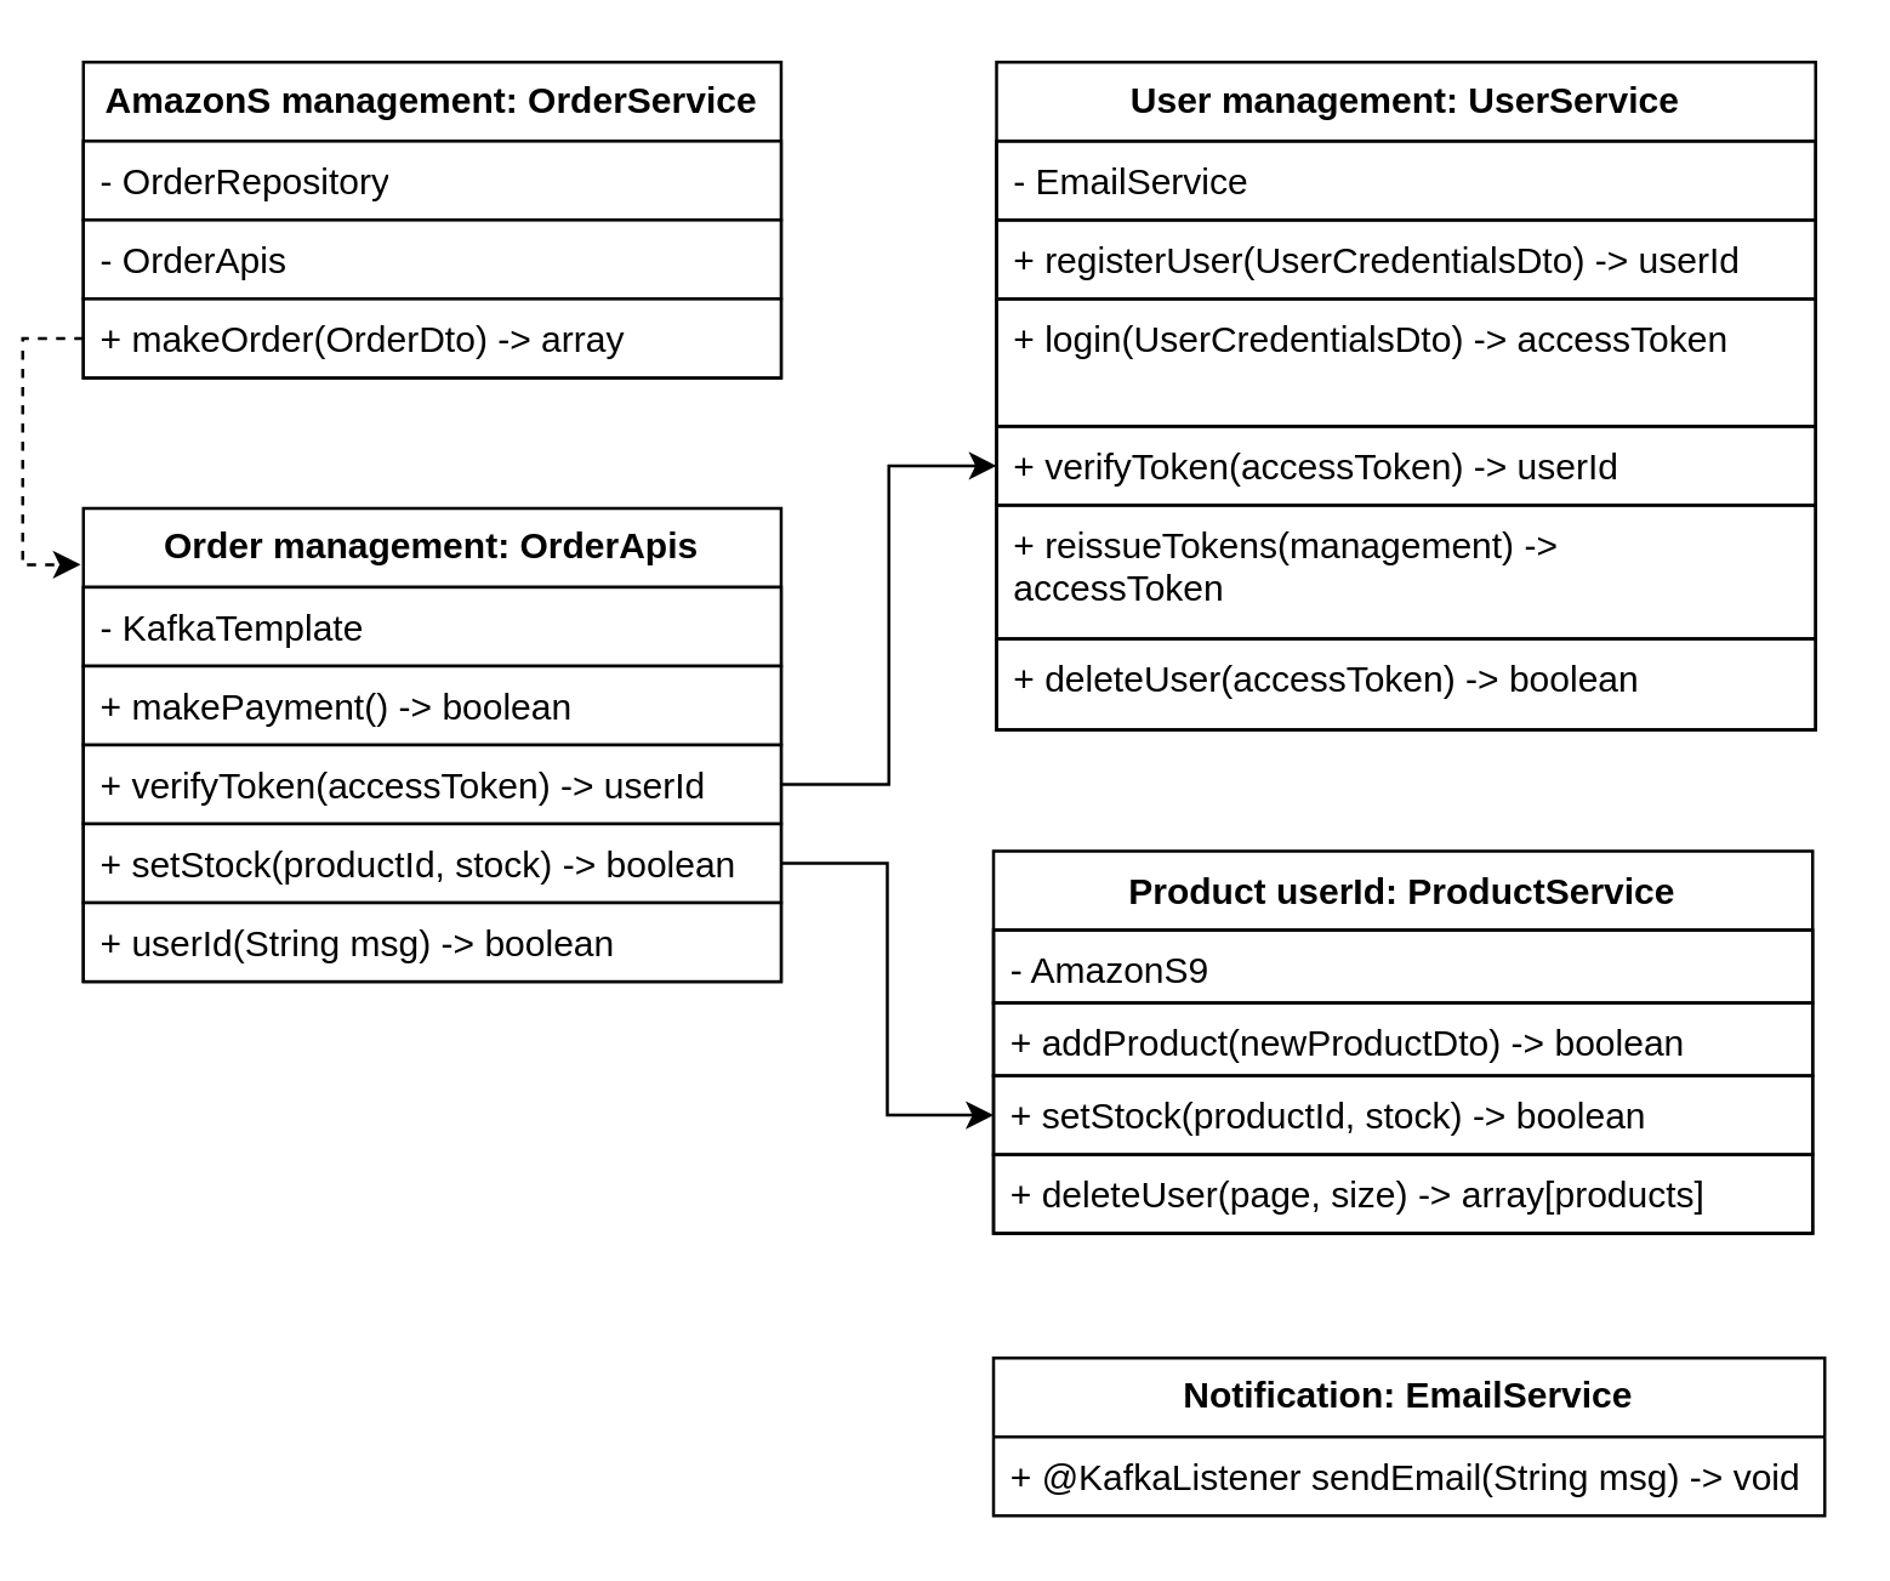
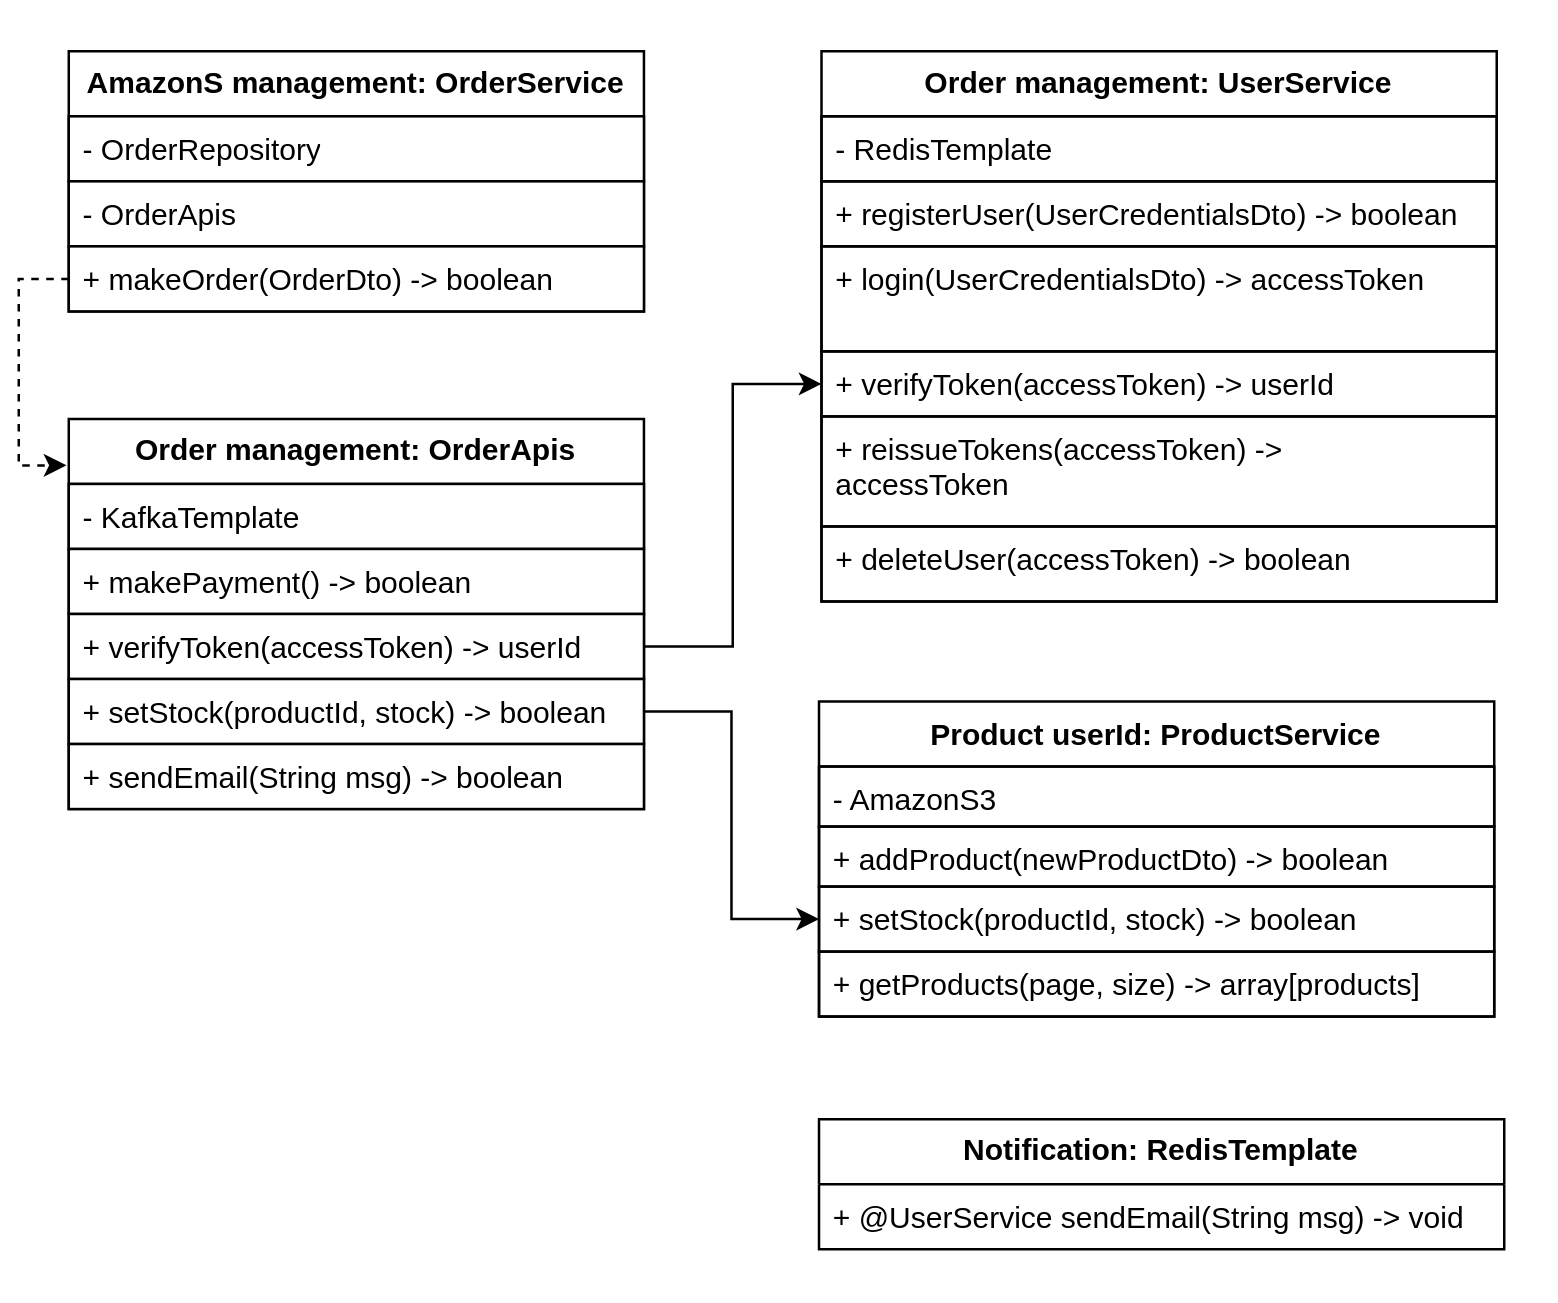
- <mxCell id="6" value="&lt;b&gt;User management: UserService&lt;/b&gt;" style="swimlane;fontStyle=0;childLayout=stackLayout;horizontal=1;startSize=26;fillColor=none;horizontalStack=0;resizeParent=1;resizeParentMax=0;resizeLast=0;collapsible=1;marginBottom=0;whiteSpace=wrap;html=1;" parent="1" vertex="1"><mxGeometry x="321" y="20" width="270" height="220" as="geometry"><mxRectangle x="20" y="170" width="140" height="30" as="alternateBounds" /></mxGeometry></mxCell>
+ <mxCell id="6" value="&lt;b&gt;Order management: UserService&lt;/b&gt;" style="swimlane;fontStyle=0;childLayout=stackLayout;horizontal=1;startSize=26;fillColor=none;horizontalStack=0;resizeParent=1;resizeParentMax=0;resizeLast=0;collapsible=1;marginBottom=0;whiteSpace=wrap;html=1;" parent="1" vertex="1"><mxGeometry x="321" y="20" width="270" height="220" as="geometry"><mxRectangle x="20" y="170" width="140" height="30" as="alternateBounds" /></mxGeometry></mxCell>
- <mxCell id="7" value="- EmailService" style="text;strokeColor=default;fillColor=none;align=left;verticalAlign=top;spacingLeft=4;spacingRight=4;overflow=hidden;rotatable=0;points=[[0,0.5],[1,0.5]];portConstraint=eastwest;whiteSpace=wrap;html=1;" vertex="1" parent="6"><mxGeometry y="26" width="270" height="26" as="geometry" /></mxCell>
+ <mxCell id="7" value="- RedisTemplate" style="text;strokeColor=default;fillColor=none;align=left;verticalAlign=top;spacingLeft=4;spacingRight=4;overflow=hidden;rotatable=0;points=[[0,0.5],[1,0.5]];portConstraint=eastwest;whiteSpace=wrap;html=1;" vertex="1" parent="6"><mxGeometry y="26" width="270" height="26" as="geometry" /></mxCell>
- <mxCell id="8" value="+ registerUser(UserCredentialsDto) -&amp;gt; userId" style="text;strokeColor=default;fillColor=none;align=left;verticalAlign=top;spacingLeft=4;spacingRight=4;overflow=hidden;rotatable=0;points=[[0,0.5],[1,0.5]];portConstraint=eastwest;whiteSpace=wrap;html=1;" parent="6" vertex="1"><mxGeometry y="52" width="270" height="26" as="geometry" /></mxCell>
+ <mxCell id="8" value="+ registerUser(UserCredentialsDto) -&amp;gt; boolean" style="text;strokeColor=default;fillColor=none;align=left;verticalAlign=top;spacingLeft=4;spacingRight=4;overflow=hidden;rotatable=0;points=[[0,0.5],[1,0.5]];portConstraint=eastwest;whiteSpace=wrap;html=1;" parent="6" vertex="1"><mxGeometry y="52" width="270" height="26" as="geometry" /></mxCell>
- <mxCell id="5" value="+ makeOrder(OrderDto) -&amp;gt; array" style="text;strokeColor=default;fillColor=default;align=left;verticalAlign=top;spacingLeft=4;spacingRight=4;overflow=hidden;rotatable=0;points=[[0,0.5],[1,0.5]];portConstraint=eastwest;whiteSpace=wrap;html=1;" parent="2" vertex="1"><mxGeometry y="78" width="230" height="26" as="geometry" /></mxCell>
+ <mxCell id="5" value="+ makeOrder(OrderDto) -&amp;gt; boolean" style="text;strokeColor=default;fillColor=default;align=left;verticalAlign=top;spacingLeft=4;spacingRight=4;overflow=hidden;rotatable=0;points=[[0,0.5],[1,0.5]];portConstraint=eastwest;whiteSpace=wrap;html=1;" parent="2" vertex="1"><mxGeometry y="78" width="230" height="26" as="geometry" /></mxCell>
- <mxCell id="11" value="&lt;p style=&quot;margin-top: 0pt; margin-bottom: 0pt; margin-left: 0in; direction: ltr; unicode-bidi: embed; word-break: normal;&quot;&gt;+ reissueTokens(management) -&amp;gt;&amp;nbsp;&lt;br&gt;&lt;/p&gt;accessToken" style="text;strokeColor=default;fillColor=none;align=left;verticalAlign=top;spacingLeft=4;spacingRight=4;overflow=hidden;rotatable=0;points=[[0,0.5],[1,0.5]];portConstraint=eastwest;whiteSpace=wrap;html=1;" parent="6" vertex="1"><mxGeometry y="146" width="270" height="44" as="geometry" /></mxCell>
+ <mxCell id="11" value="&lt;p style=&quot;margin-top: 0pt; margin-bottom: 0pt; margin-left: 0in; direction: ltr; unicode-bidi: embed; word-break: normal;&quot;&gt;+ reissueTokens(accessToken) -&amp;gt;&amp;nbsp;&lt;br&gt;&lt;/p&gt;accessToken" style="text;strokeColor=default;fillColor=none;align=left;verticalAlign=top;spacingLeft=4;spacingRight=4;overflow=hidden;rotatable=0;points=[[0,0.5],[1,0.5]];portConstraint=eastwest;whiteSpace=wrap;html=1;" parent="6" vertex="1"><mxGeometry y="146" width="270" height="44" as="geometry" /></mxCell>
- <mxCell id="25" value="+ userId(String msg) -&amp;gt; boolean" style="text;strokeColor=default;fillColor=default;align=left;verticalAlign=top;spacingLeft=4;spacingRight=4;overflow=hidden;rotatable=0;points=[[0,0.5],[1,0.5]];portConstraint=eastwest;whiteSpace=wrap;html=1;" parent="20" vertex="1"><mxGeometry y="130" width="230" height="26" as="geometry" /></mxCell>
+ <mxCell id="25" value="+ sendEmail(String msg) -&amp;gt; boolean" style="text;strokeColor=default;fillColor=default;align=left;verticalAlign=top;spacingLeft=4;spacingRight=4;overflow=hidden;rotatable=0;points=[[0,0.5],[1,0.5]];portConstraint=eastwest;whiteSpace=wrap;html=1;" parent="20" vertex="1"><mxGeometry y="130" width="230" height="26" as="geometry" /></mxCell>
- <mxCell id="14" value="- AmazonS9" style="text;strokeColor=default;fillColor=none;align=left;verticalAlign=top;spacingLeft=4;spacingRight=4;overflow=hidden;rotatable=0;points=[[0,0.5],[1,0.5]];portConstraint=eastwest;whiteSpace=wrap;html=1;" vertex="1" parent="13"><mxGeometry y="26" width="270" height="24" as="geometry" /></mxCell>
+ <mxCell id="14" value="- AmazonS3" style="text;strokeColor=default;fillColor=none;align=left;verticalAlign=top;spacingLeft=4;spacingRight=4;overflow=hidden;rotatable=0;points=[[0,0.5],[1,0.5]];portConstraint=eastwest;whiteSpace=wrap;html=1;" vertex="1" parent="13"><mxGeometry y="26" width="270" height="24" as="geometry" /></mxCell>
- <mxCell id="17" value="&lt;p style=&quot;margin-top: 0pt; margin-bottom: 0pt; margin-left: 0in; direction: ltr; unicode-bidi: embed; word-break: normal;&quot;&gt;+ deleteUser(page, size) -&amp;gt; array[products]&lt;br&gt;&lt;/p&gt;" style="text;strokeColor=default;fillColor=none;align=left;verticalAlign=top;spacingLeft=4;spacingRight=4;overflow=hidden;rotatable=0;points=[[0,0.5],[1,0.5]];portConstraint=eastwest;whiteSpace=wrap;html=1;" parent="13" vertex="1"><mxGeometry y="100" width="270" height="26" as="geometry" /></mxCell>
+ <mxCell id="17" value="&lt;p style=&quot;margin-top: 0pt; margin-bottom: 0pt; margin-left: 0in; direction: ltr; unicode-bidi: embed; word-break: normal;&quot;&gt;+ getProducts(page, size) -&amp;gt; array[products]&lt;br&gt;&lt;/p&gt;" style="text;strokeColor=default;fillColor=none;align=left;verticalAlign=top;spacingLeft=4;spacingRight=4;overflow=hidden;rotatable=0;points=[[0,0.5],[1,0.5]];portConstraint=eastwest;whiteSpace=wrap;html=1;" parent="13" vertex="1"><mxGeometry y="100" width="270" height="26" as="geometry" /></mxCell>
- <mxCell id="18" value="&lt;b&gt;Notification: EmailService&lt;/b&gt;" style="swimlane;fontStyle=0;childLayout=stackLayout;horizontal=1;startSize=26;fillColor=none;horizontalStack=0;resizeParent=1;resizeParentMax=0;resizeLast=0;collapsible=1;marginBottom=0;whiteSpace=wrap;html=1;" parent="1" vertex="1"><mxGeometry x="320" y="447" width="274" height="52" as="geometry" /></mxCell>
+ <mxCell id="18" value="&lt;b&gt;Notification: RedisTemplate&lt;/b&gt;" style="swimlane;fontStyle=0;childLayout=stackLayout;horizontal=1;startSize=26;fillColor=none;horizontalStack=0;resizeParent=1;resizeParentMax=0;resizeLast=0;collapsible=1;marginBottom=0;whiteSpace=wrap;html=1;" parent="1" vertex="1"><mxGeometry x="320" y="447" width="274" height="52" as="geometry" /></mxCell>
- <mxCell id="19" value="+ @KafkaListener sendEmail(String msg) -&amp;gt; void" style="text;strokeColor=none;fillColor=none;align=left;verticalAlign=top;spacingLeft=4;spacingRight=4;overflow=hidden;rotatable=0;points=[[0,0.5],[1,0.5]];portConstraint=eastwest;whiteSpace=wrap;html=1;" parent="18" vertex="1"><mxGeometry y="26" width="274" height="26" as="geometry" /></mxCell>
+ <mxCell id="19" value="+ @UserService sendEmail(String msg) -&amp;gt; void" style="text;strokeColor=none;fillColor=none;align=left;verticalAlign=top;spacingLeft=4;spacingRight=4;overflow=hidden;rotatable=0;points=[[0,0.5],[1,0.5]];portConstraint=eastwest;whiteSpace=wrap;html=1;" parent="18" vertex="1"><mxGeometry y="26" width="274" height="26" as="geometry" /></mxCell>
